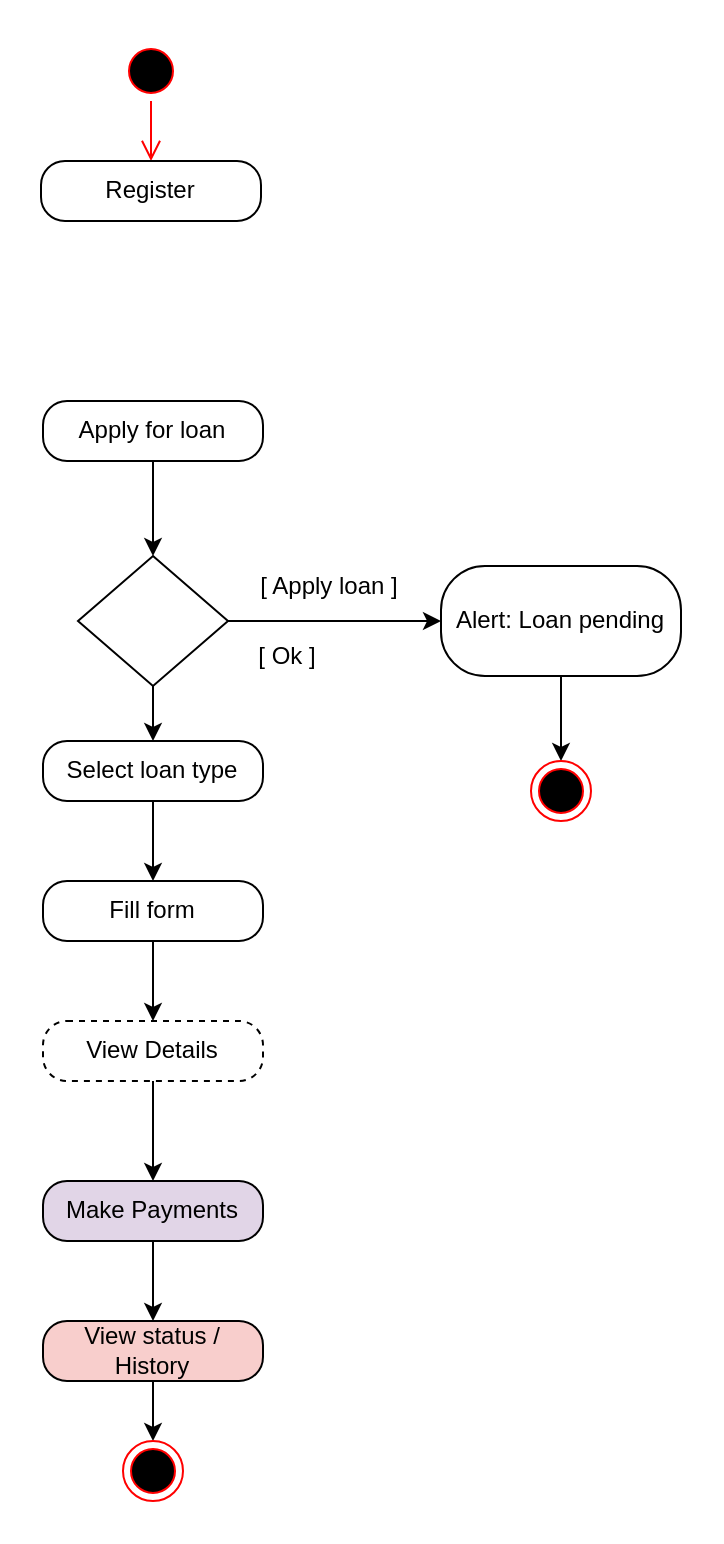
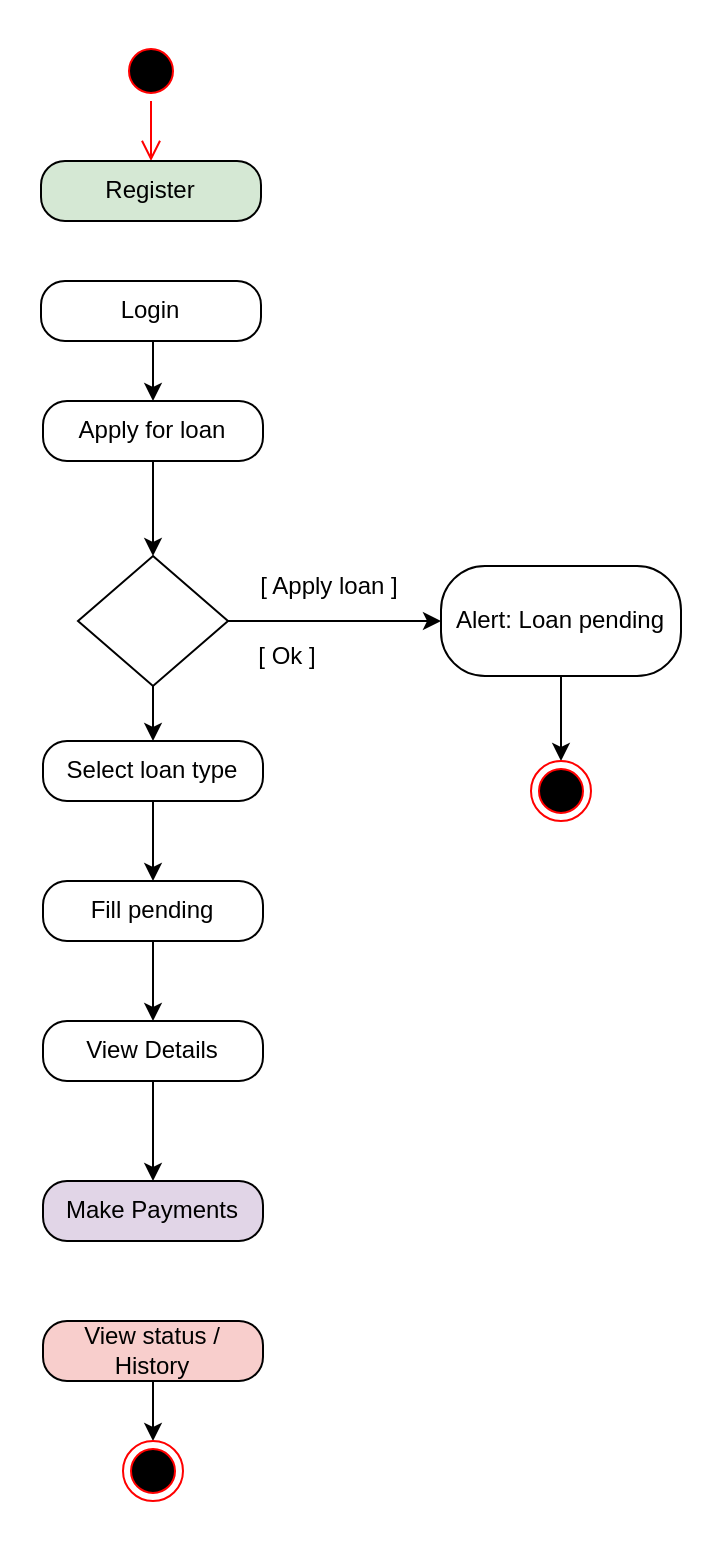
- <mxCell id="18" value="Register" style="rounded=1;whiteSpace=wrap;html=1;arcSize=40;" vertex="1" parent="1"><mxGeometry x="20" y="80" width="110" height="30" as="geometry" /></mxCell>
+ <mxCell id="18" value="Register" style="rounded=1;whiteSpace=wrap;html=1;arcSize=40;fillColor=#d5e8d4;" vertex="1" parent="1"><mxGeometry x="20" y="80" width="110" height="30" as="geometry" /></mxCell>
+ <mxCell id="23" value="Login" style="rounded=1;whiteSpace=wrap;html=1;arcSize=40;" vertex="1" parent="1"><mxGeometry x="20" y="140" width="110" height="30" as="geometry" /></mxCell>
+ <mxCell id="4" value="" style="edgeStyle=orthogonalEdgeStyle;rounded=0;orthogonalLoop=1;jettySize=auto;html=1;exitX=0.5;exitY=1;exitDx=0;exitDy=0;entryX=0.5;entryY=0;entryDx=0;entryDy=0;" parent="1" source="23" target="22" edge="1"><mxGeometry relative="1" as="geometry"><mxPoint x="75" y="160" as="sourcePoint" /><mxPoint x="76" y="190" as="targetPoint" /></mxGeometry></mxCell>
- <mxCell id="20" value="Fill form" style="rounded=1;whiteSpace=wrap;html=1;arcSize=40;" vertex="1" parent="1"><mxGeometry x="21" y="440" width="110" height="30" as="geometry" /></mxCell>
+ <mxCell id="20" value="Fill pending" style="rounded=1;whiteSpace=wrap;html=1;arcSize=40;" vertex="1" parent="1"><mxGeometry x="21" y="440" width="110" height="30" as="geometry" /></mxCell>
- <mxCell id="24" value="View Details" style="rounded=1;whiteSpace=wrap;html=1;arcSize=40;dashed=1;" vertex="1" parent="1"><mxGeometry x="21" y="510" width="110" height="30" as="geometry" /></mxCell>
+ <mxCell id="24" value="View Details" style="rounded=1;whiteSpace=wrap;html=1;arcSize=40;" vertex="1" parent="1"><mxGeometry x="21" y="510" width="110" height="30" as="geometry" /></mxCell>
- <mxCell id="13" value="" style="edgeStyle=orthogonalEdgeStyle;rounded=0;orthogonalLoop=1;jettySize=auto;html=1;exitX=0.5;exitY=1;exitDx=0;exitDy=0;entryX=0.5;entryY=0;entryDx=0;entryDy=0;" parent="1" source="26" target="25" edge="1"><mxGeometry relative="1" as="geometry"><mxPoint x="76" y="627.5" as="sourcePoint" /><mxPoint x="76" y="657.5" as="targetPoint" /></mxGeometry></mxCell>
